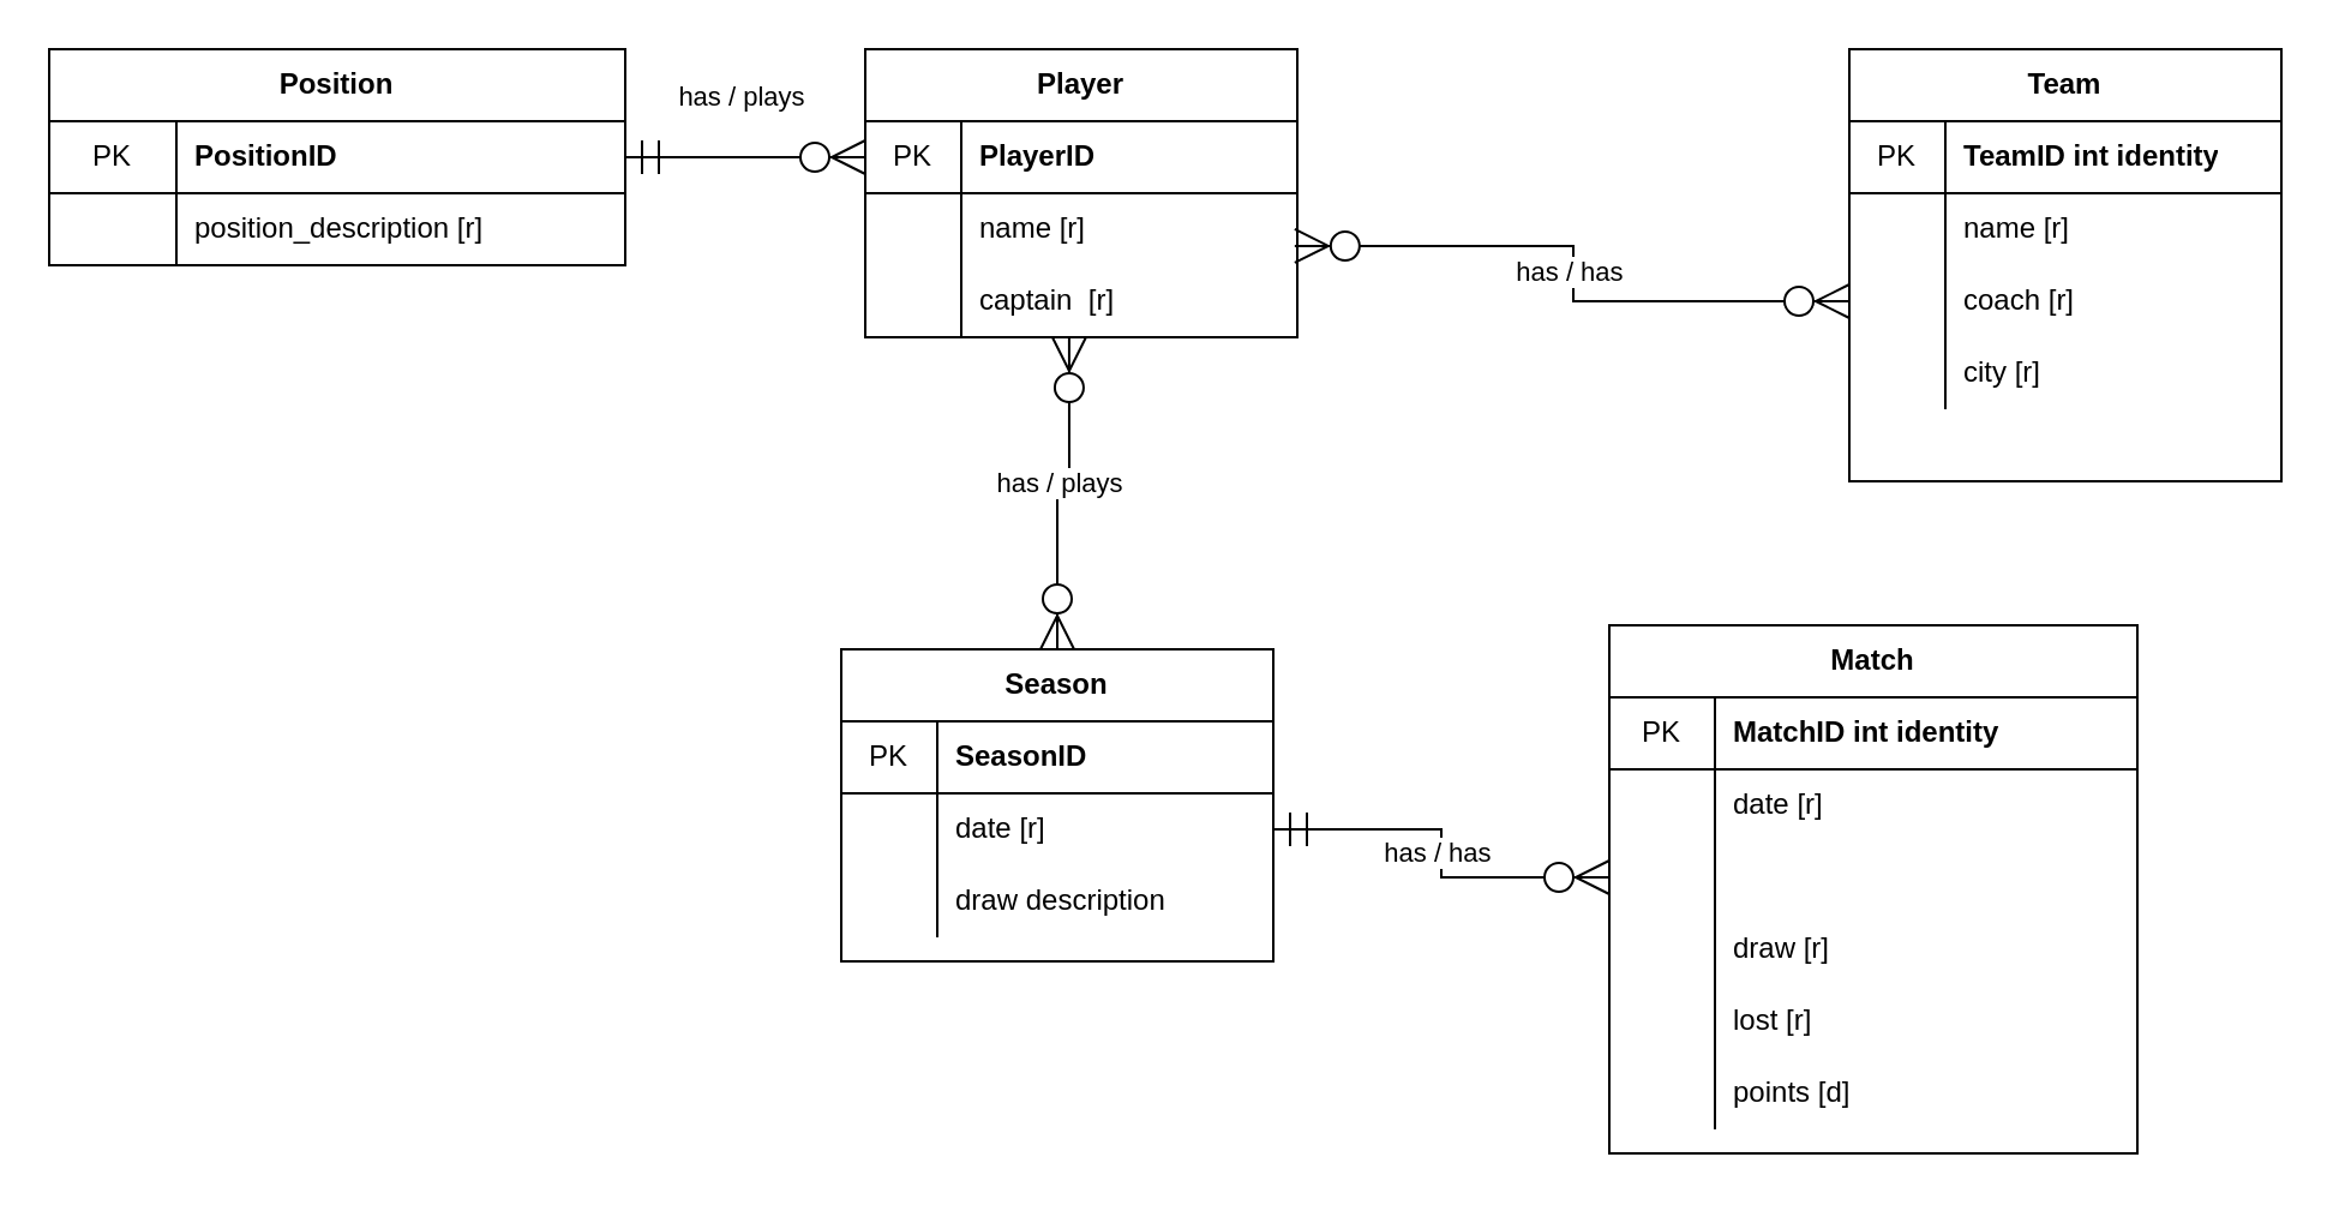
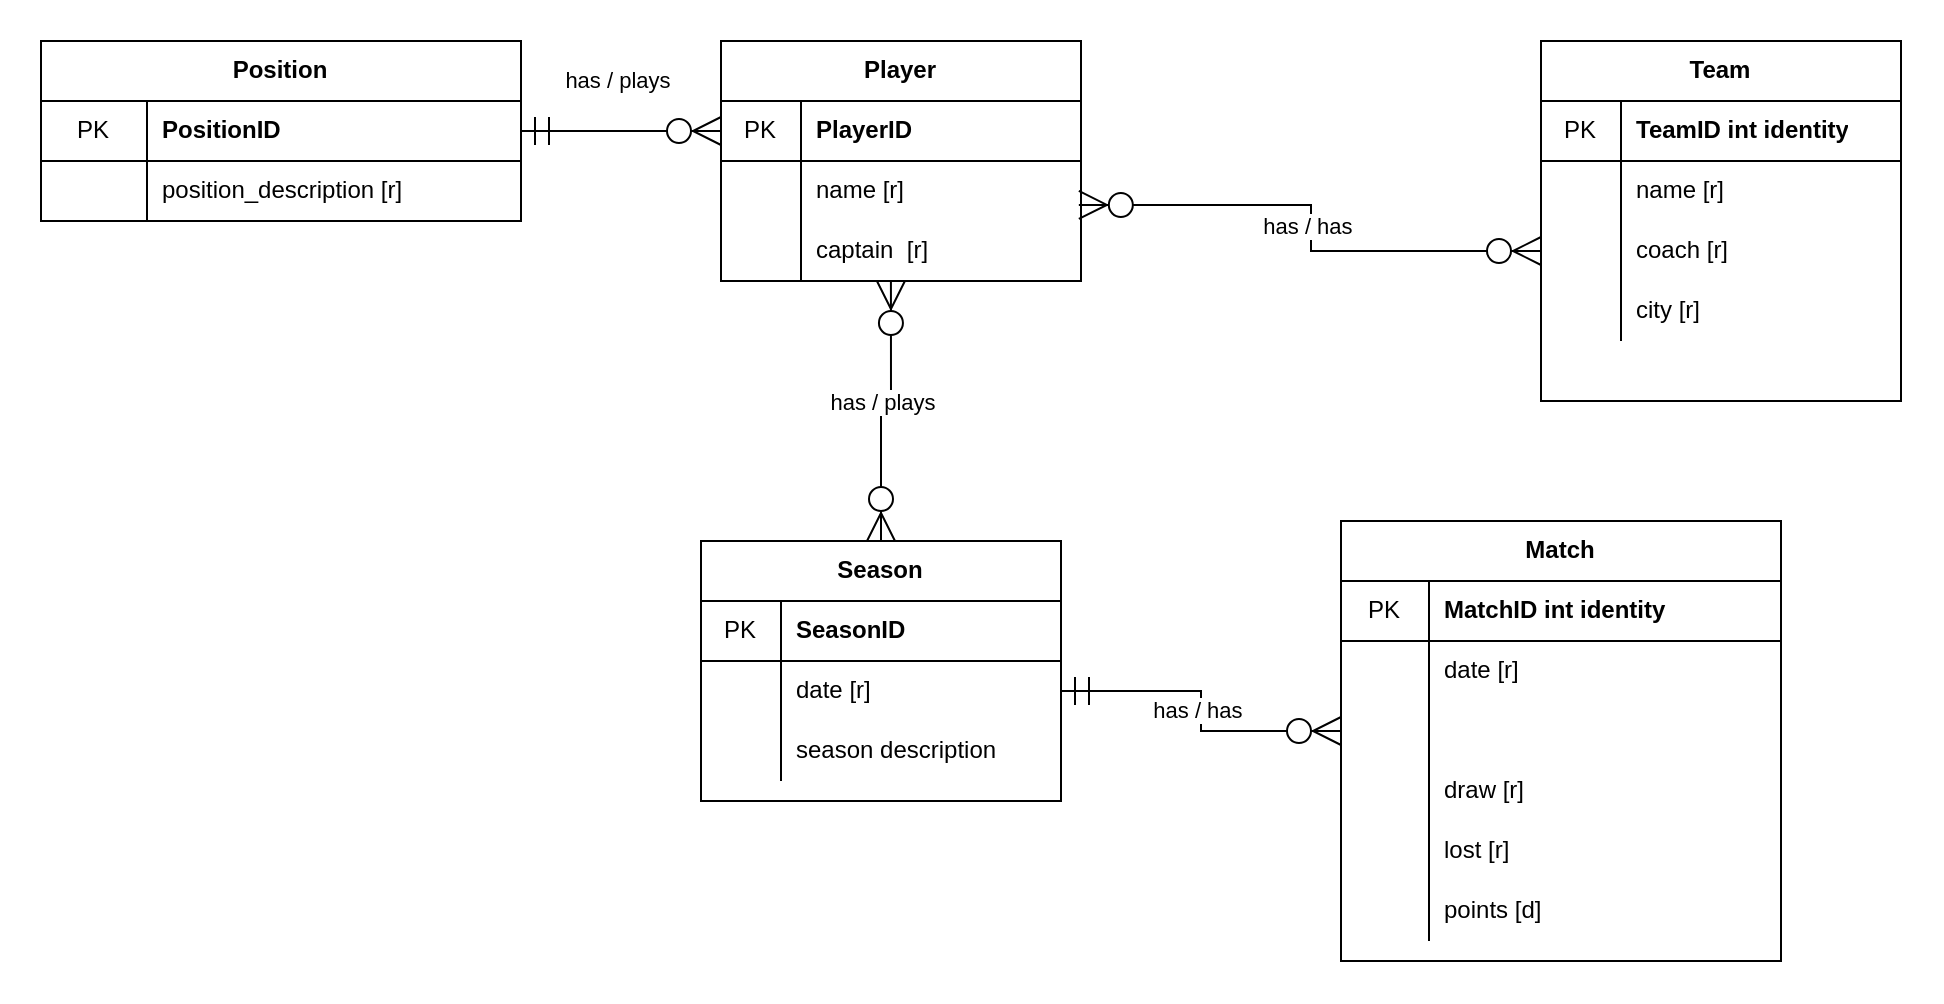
- <mxCell id="62" value="draw description&amp;nbsp;" style="shape=partialRectangle;html=1;whiteSpace=wrap;connectable=0;fillColor=none;top=0;left=0;bottom=0;right=0;align=left;spacingLeft=6;overflow=hidden;" vertex="1" parent="60"><mxGeometry x="40" width="140" height="30" as="geometry" /></mxCell>
+ <mxCell id="62" value="season description&amp;nbsp;" style="shape=partialRectangle;html=1;whiteSpace=wrap;connectable=0;fillColor=none;top=0;left=0;bottom=0;right=0;align=left;spacingLeft=6;overflow=hidden;" vertex="1" parent="60"><mxGeometry x="40" width="140" height="30" as="geometry" /></mxCell>
